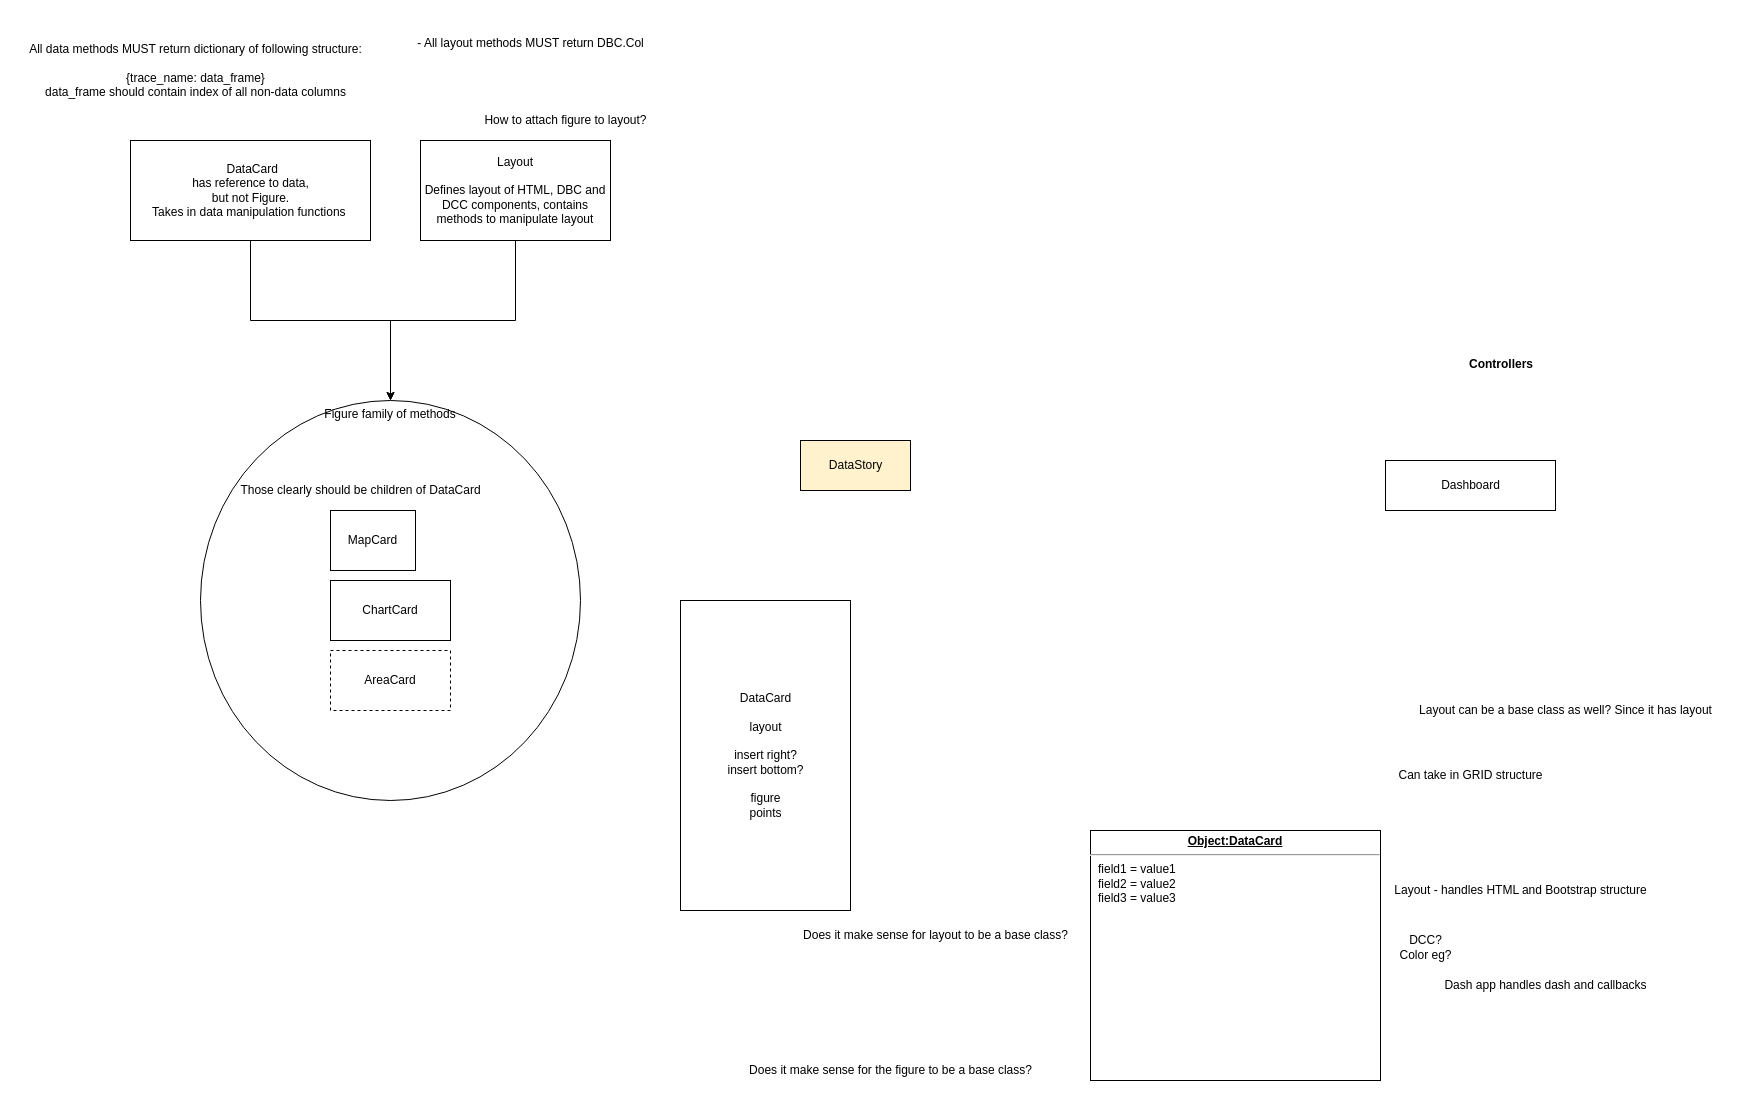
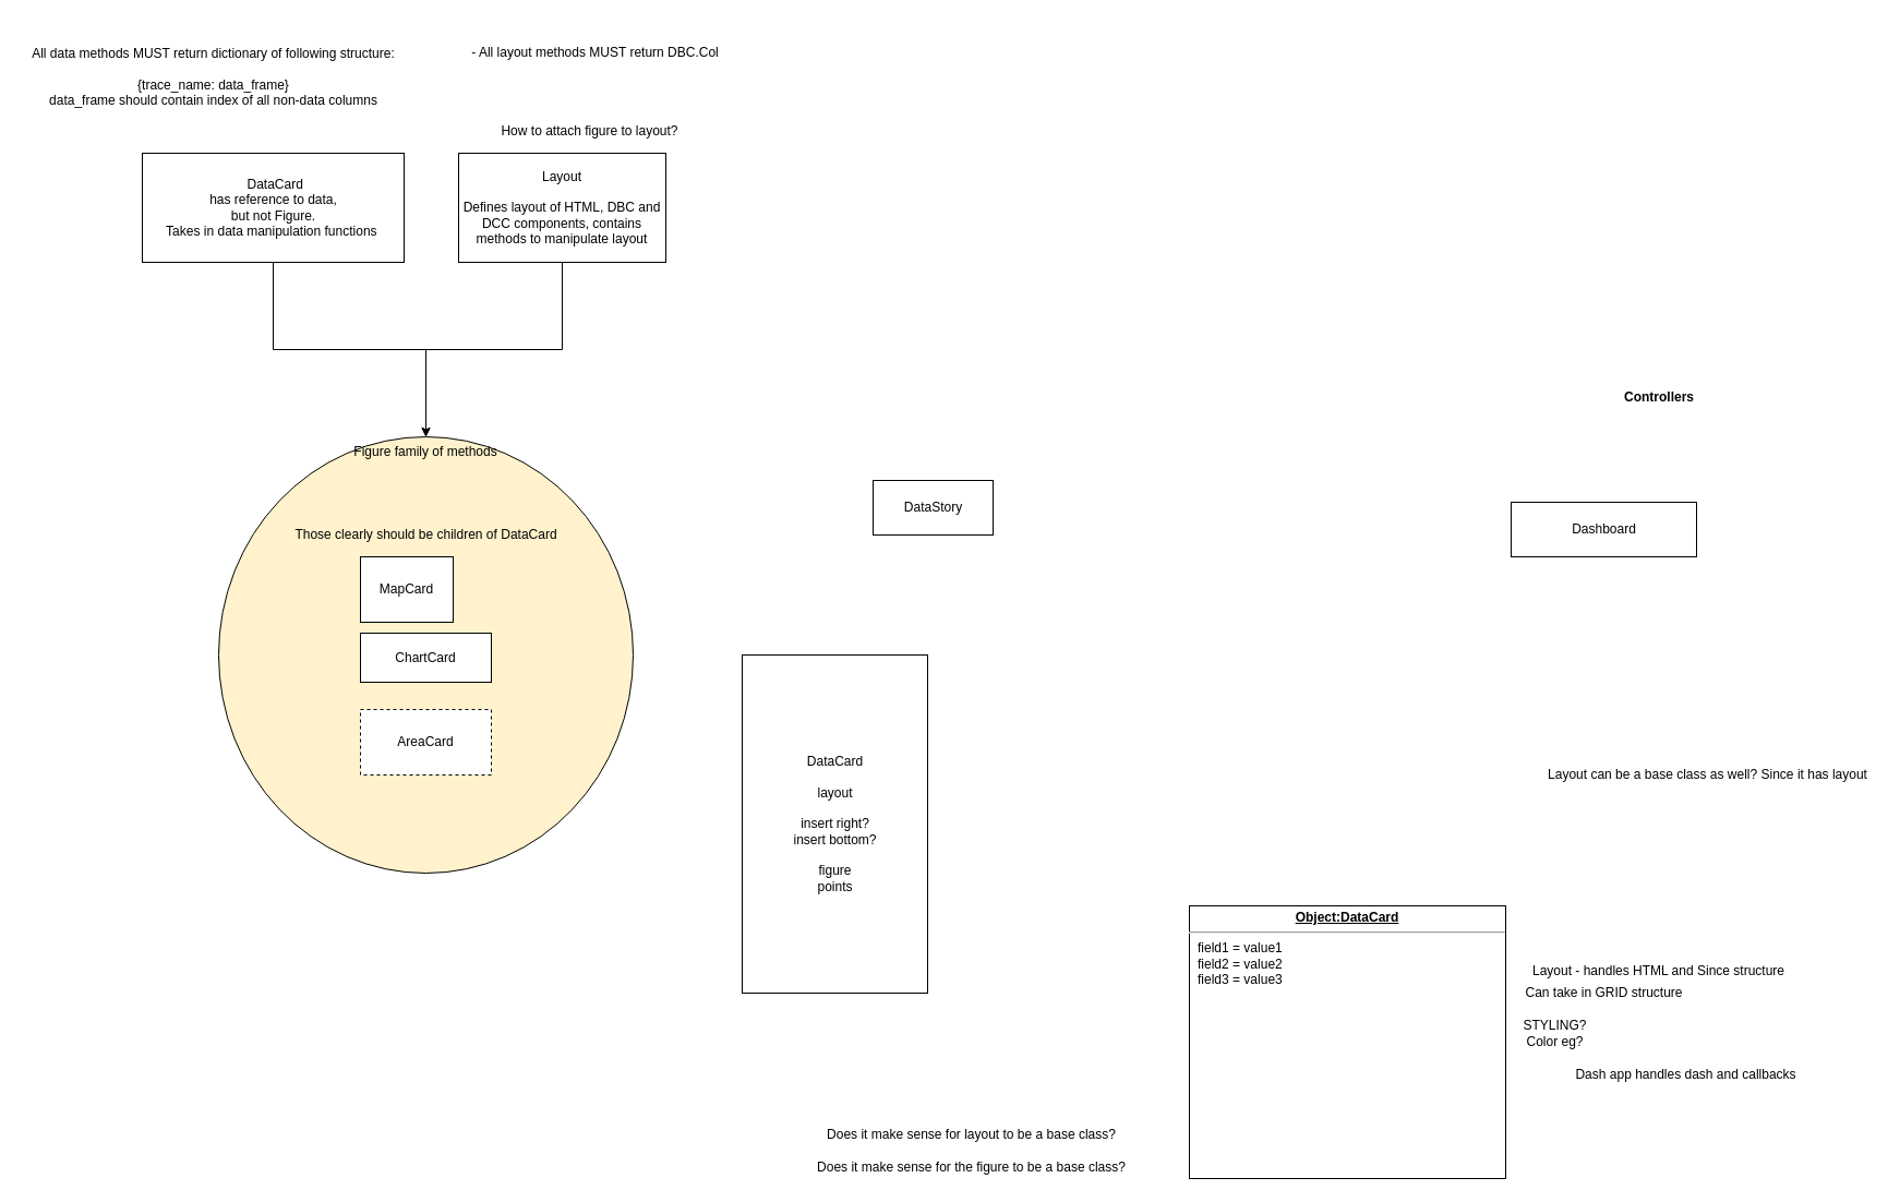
- <mxCell id="25" value="&lt;br&gt;- All layout methods MUST return DBC.Col" style="text;html=1;align=center;verticalAlign=middle;resizable=0;points=[];autosize=1;" vertex="1" parent="1"><mxGeometry x="410" y="20" width="240" height="30" as="geometry" /></mxCell>
+ <mxCell id="25" value="&lt;br&gt;- All layout methods MUST return DBC.Col" style="text;html=1;align=center;verticalAlign=middle;resizable=0;points=[];autosize=1;" vertex="1" parent="1"><mxGeometry x="425" y="25" width="240" height="30" as="geometry" /></mxCell>
- <mxCell id="24" value="How to attach figure to layout?" style="text;html=1;align=center;verticalAlign=middle;resizable=0;points=[];autosize=1;" vertex="1" parent="1"><mxGeometry x="475" y="110" width="180" height="20" as="geometry" /></mxCell>
+ <mxCell id="24" value="How to attach figure to layout?" style="text;html=1;align=center;verticalAlign=middle;resizable=0;points=[];autosize=1;" vertex="1" parent="1"><mxGeometry x="450" y="110" width="180" height="20" as="geometry" /></mxCell>
- <mxCell id="4" value="Controllers" style="text;align=center;fontStyle=1;verticalAlign=middle;spacingLeft=3;spacingRight=3;strokeColor=none;rotatable=0;points=[[0,0.5],[1,0.5]];portConstraint=eastwest;" vertex="1" parent="1"><mxGeometry x="1460" y="350" width="82" height="26" as="geometry" /></mxCell>
+ <mxCell id="4" value="Controllers" style="text;align=center;fontStyle=1;verticalAlign=middle;spacingLeft=3;spacingRight=3;strokeColor=none;rotatable=0;points=[[0,0.5],[1,0.5]];portConstraint=eastwest;" vertex="1" parent="1"><mxGeometry x="1480" y="350" width="82" height="26" as="geometry" /></mxCell>
- <mxCell id="2" value="Figure family of methods" style="ellipse;whiteSpace=wrap;html=1;horizontal=1;verticalAlign=top;" vertex="1" parent="1"><mxGeometry x="200" y="400" width="380" height="400" as="geometry" /></mxCell>
+ <mxCell id="2" value="Figure family of methods" style="ellipse;whiteSpace=wrap;html=1;horizontal=1;verticalAlign=top;fillColor=#fff2cc;" vertex="1" parent="1"><mxGeometry x="200" y="400" width="380" height="400" as="geometry" /></mxCell>
- <mxCell id="8" value="DataStory" style="html=1;fillColor=#fff2cc;" vertex="1" parent="1"><mxGeometry x="800" y="440" width="110" height="50" as="geometry" /></mxCell>
+ <mxCell id="8" value="DataStory" style="html=1;" vertex="1" parent="1"><mxGeometry x="800" y="440" width="110" height="50" as="geometry" /></mxCell>
- <mxCell id="19" value="Those clearly should be children of DataCard" style="text;html=1;align=center;verticalAlign=middle;resizable=0;points=[];autosize=1;" vertex="1" parent="1"><mxGeometry x="230" y="480" width="260" height="20" as="geometry" /></mxCell>
+ <mxCell id="19" value="Those clearly should be children of DataCard" style="text;html=1;align=center;verticalAlign=middle;resizable=0;points=[];autosize=1;" vertex="1" parent="1"><mxGeometry x="260" y="480" width="260" height="20" as="geometry" /></mxCell>
- <mxCell id="17" value="ChartCard" style="whiteSpace=wrap;html=1;" vertex="1" parent="1"><mxGeometry x="330" y="580" width="120" height="60" as="geometry" /></mxCell>
+ <mxCell id="17" value="ChartCard" style="whiteSpace=wrap;html=1;" vertex="1" parent="1"><mxGeometry x="330" y="580" width="120" height="45" as="geometry" /></mxCell>
- <mxCell id="13" value="Can take in GRID structure" style="text;html=1;align=center;verticalAlign=middle;resizable=0;points=[];autosize=1;" vertex="1" parent="1"><mxGeometry x="1390" y="765" width="160" height="20" as="geometry" /></mxCell>
+ <mxCell id="13" value="Can take in GRID structure" style="text;html=1;align=center;verticalAlign=middle;resizable=0;points=[];autosize=1;" vertex="1" parent="1"><mxGeometry x="1390" y="900" width="160" height="20" as="geometry" /></mxCell>
- <mxCell id="11" value="Layout - handles HTML and Bootstrap structure" style="text;html=1;align=center;verticalAlign=middle;resizable=0;points=[];autosize=1;" vertex="1" parent="1"><mxGeometry x="1385" y="880" width="270" height="20" as="geometry" /></mxCell>
+ <mxCell id="11" value="Layout - handles HTML and Since structure" style="text;html=1;align=center;verticalAlign=middle;resizable=0;points=[];autosize=1;" vertex="1" parent="1"><mxGeometry x="1385" y="880" width="270" height="20" as="geometry" /></mxCell>
- <mxCell id="6" value="Does it make sense for layout to be a base class?" style="text;html=1;align=center;verticalAlign=middle;resizable=0;points=[];autosize=1;" vertex="1" parent="1"><mxGeometry x="795" y="925" width="280" height="20" as="geometry" /></mxCell>
+ <mxCell id="6" value="Does it make sense for layout to be a base class?" style="text;html=1;align=center;verticalAlign=middle;resizable=0;points=[];autosize=1;" vertex="1" parent="1"><mxGeometry x="750" y="1030" width="280" height="20" as="geometry" /></mxCell>
- <mxCell id="14" value="DCC?" style="text;html=1;align=center;verticalAlign=middle;resizable=0;points=[];autosize=1;" vertex="1" parent="1"><mxGeometry x="1390" y="930" width="70" height="20" as="geometry" /></mxCell>
+ <mxCell id="14" value="STYLING?" style="text;html=1;align=center;verticalAlign=middle;resizable=0;points=[];autosize=1;" vertex="1" parent="1"><mxGeometry x="1390" y="930" width="70" height="20" as="geometry" /></mxCell>
